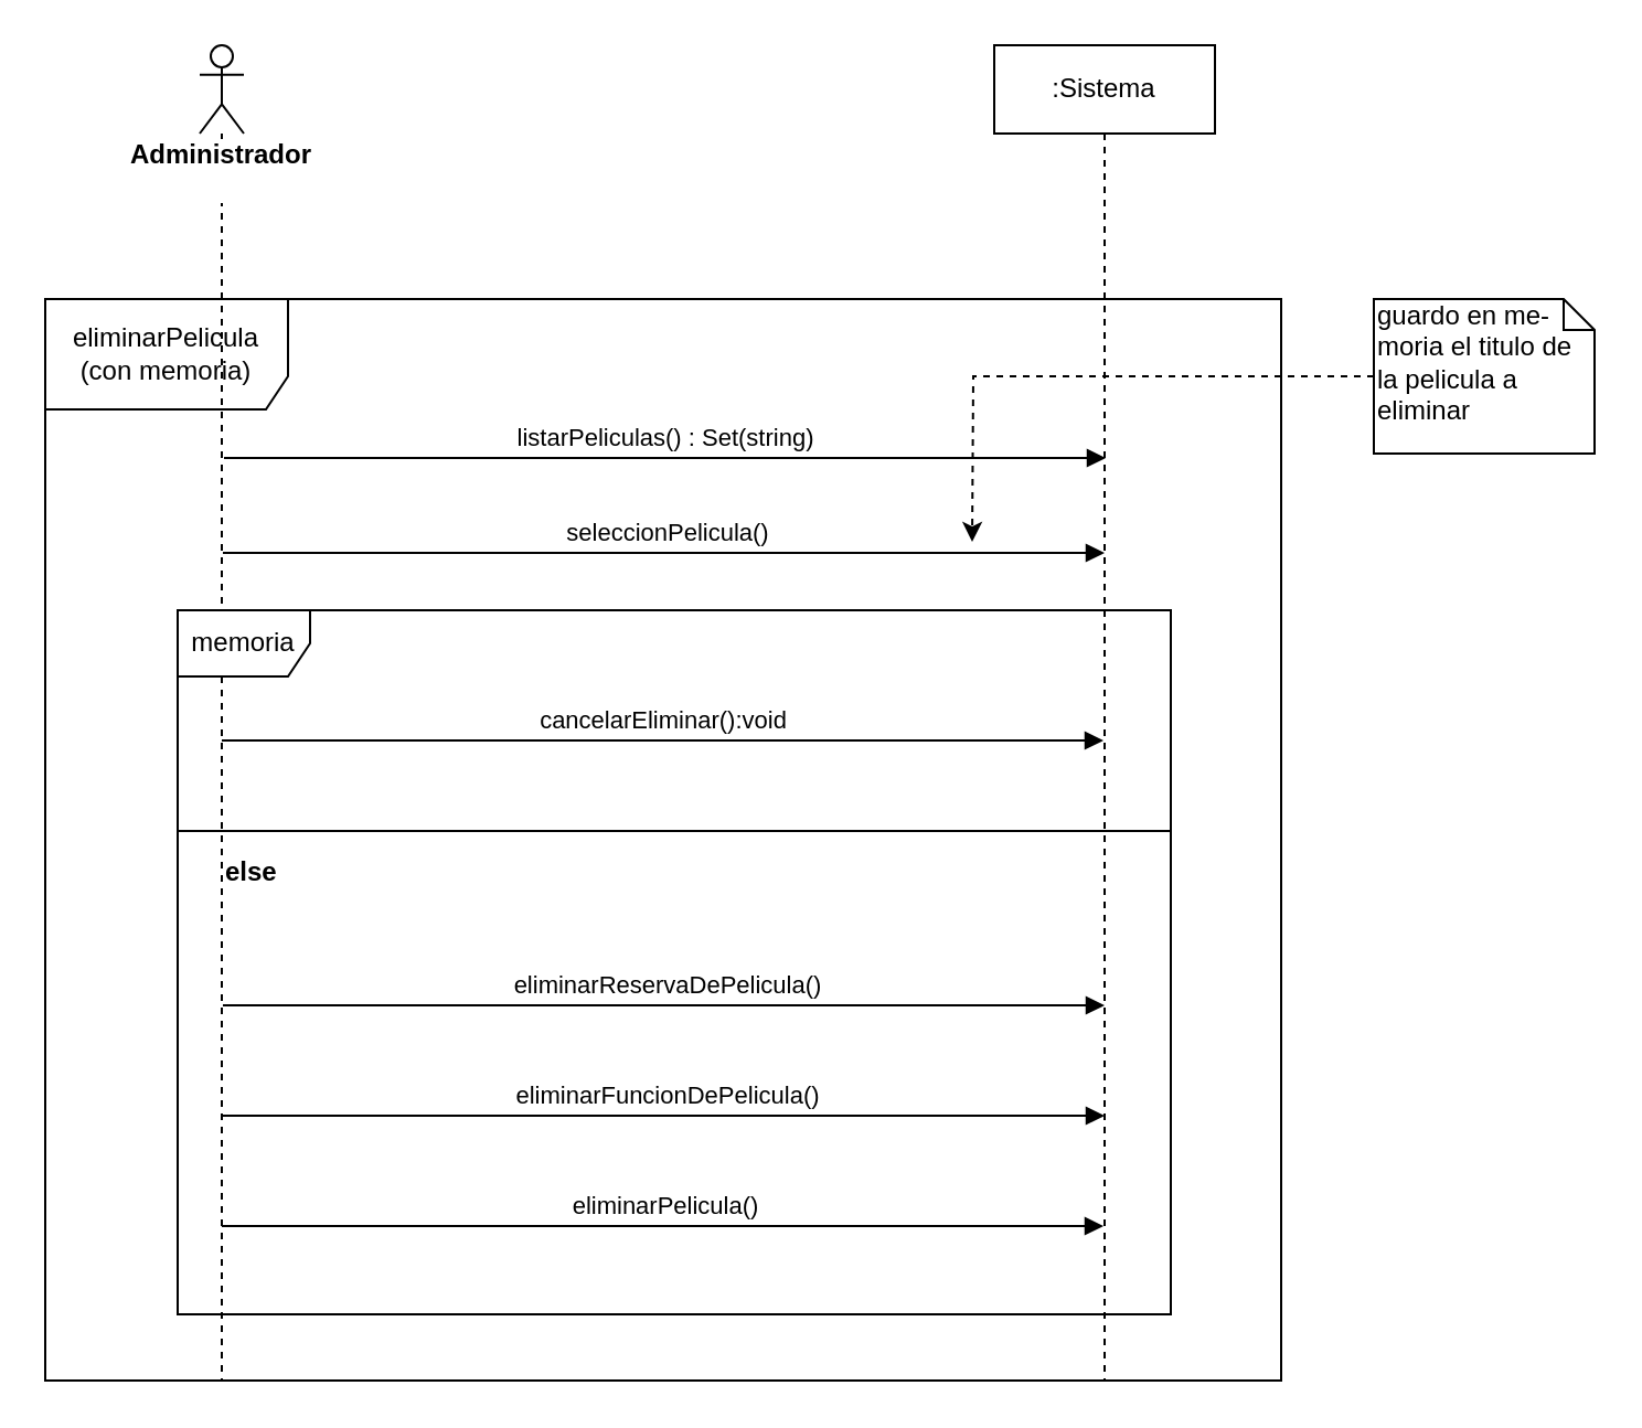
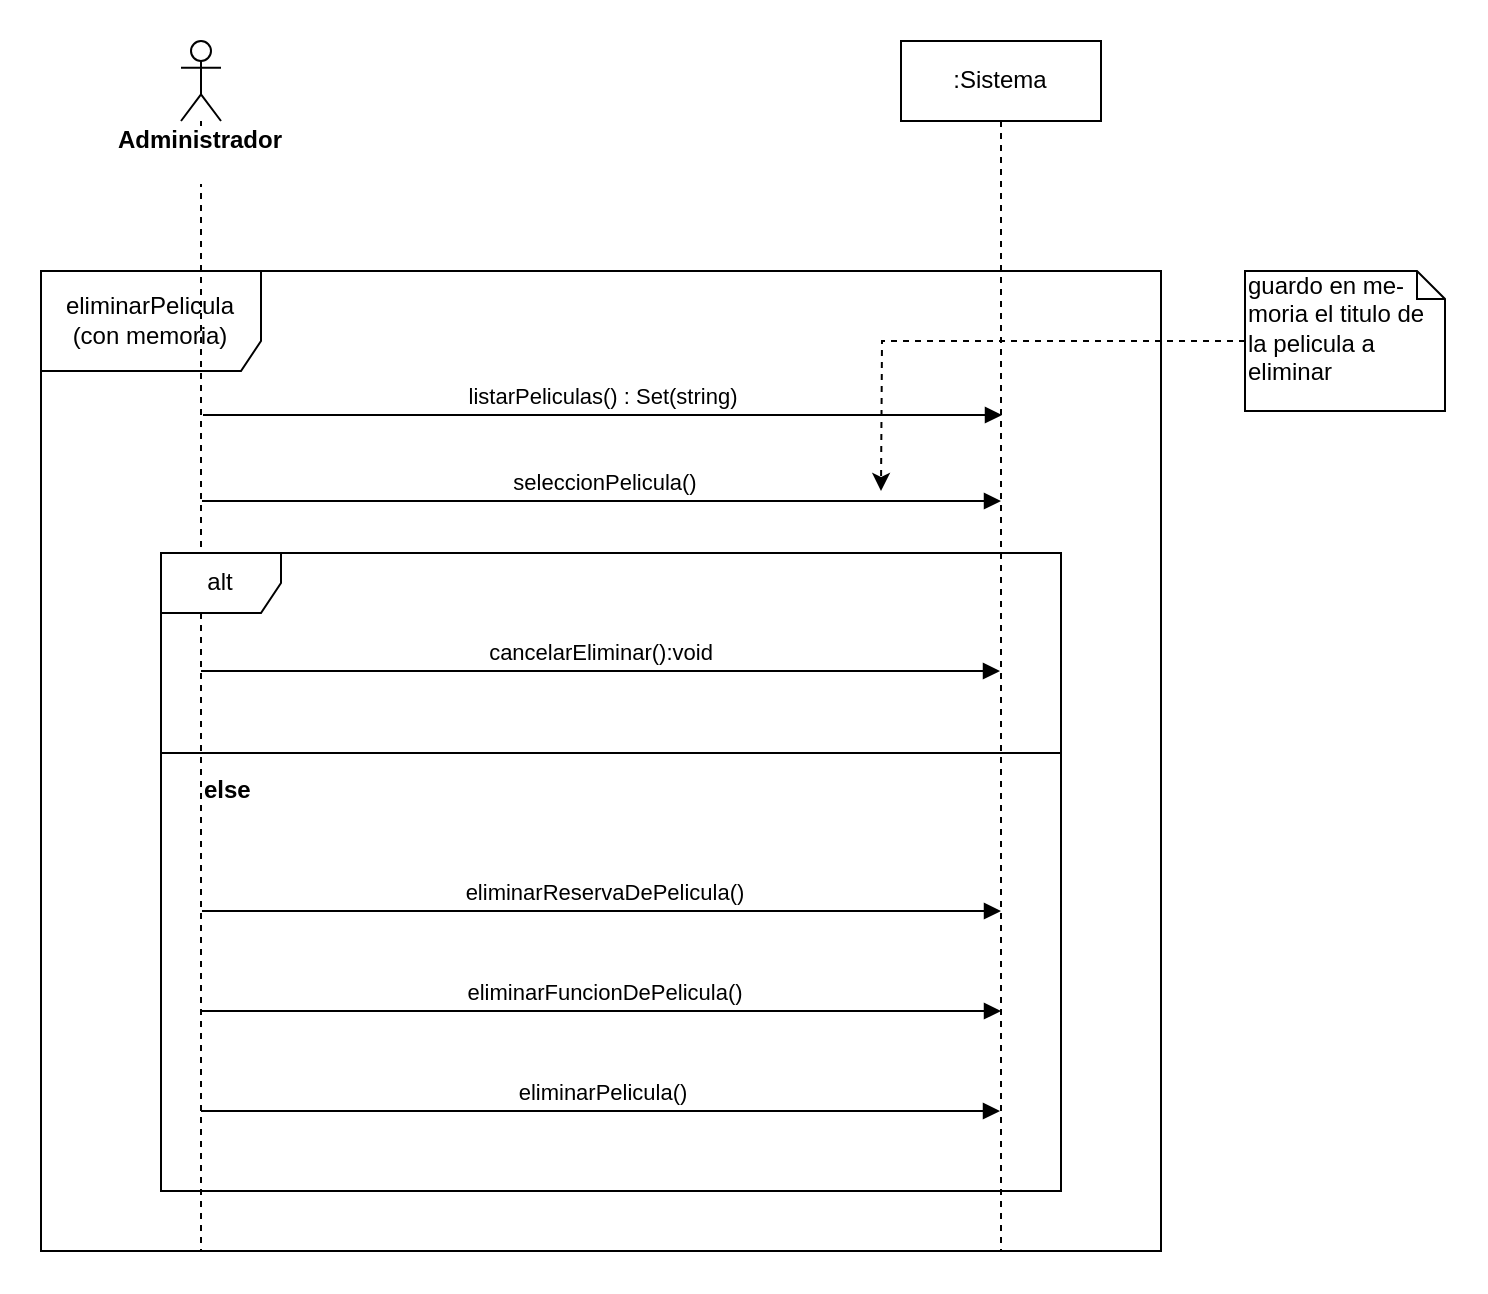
- <mxCell id="6" value="memoria" style="shape=umlFrame;whiteSpace=wrap;html=1;" vertex="1" parent="1"><mxGeometry x="80" y="276" width="450" height="319" as="geometry" /></mxCell>
+ <mxCell id="6" value="alt" style="shape=umlFrame;whiteSpace=wrap;html=1;" vertex="1" parent="1"><mxGeometry x="80" y="276" width="450" height="319" as="geometry" /></mxCell>
